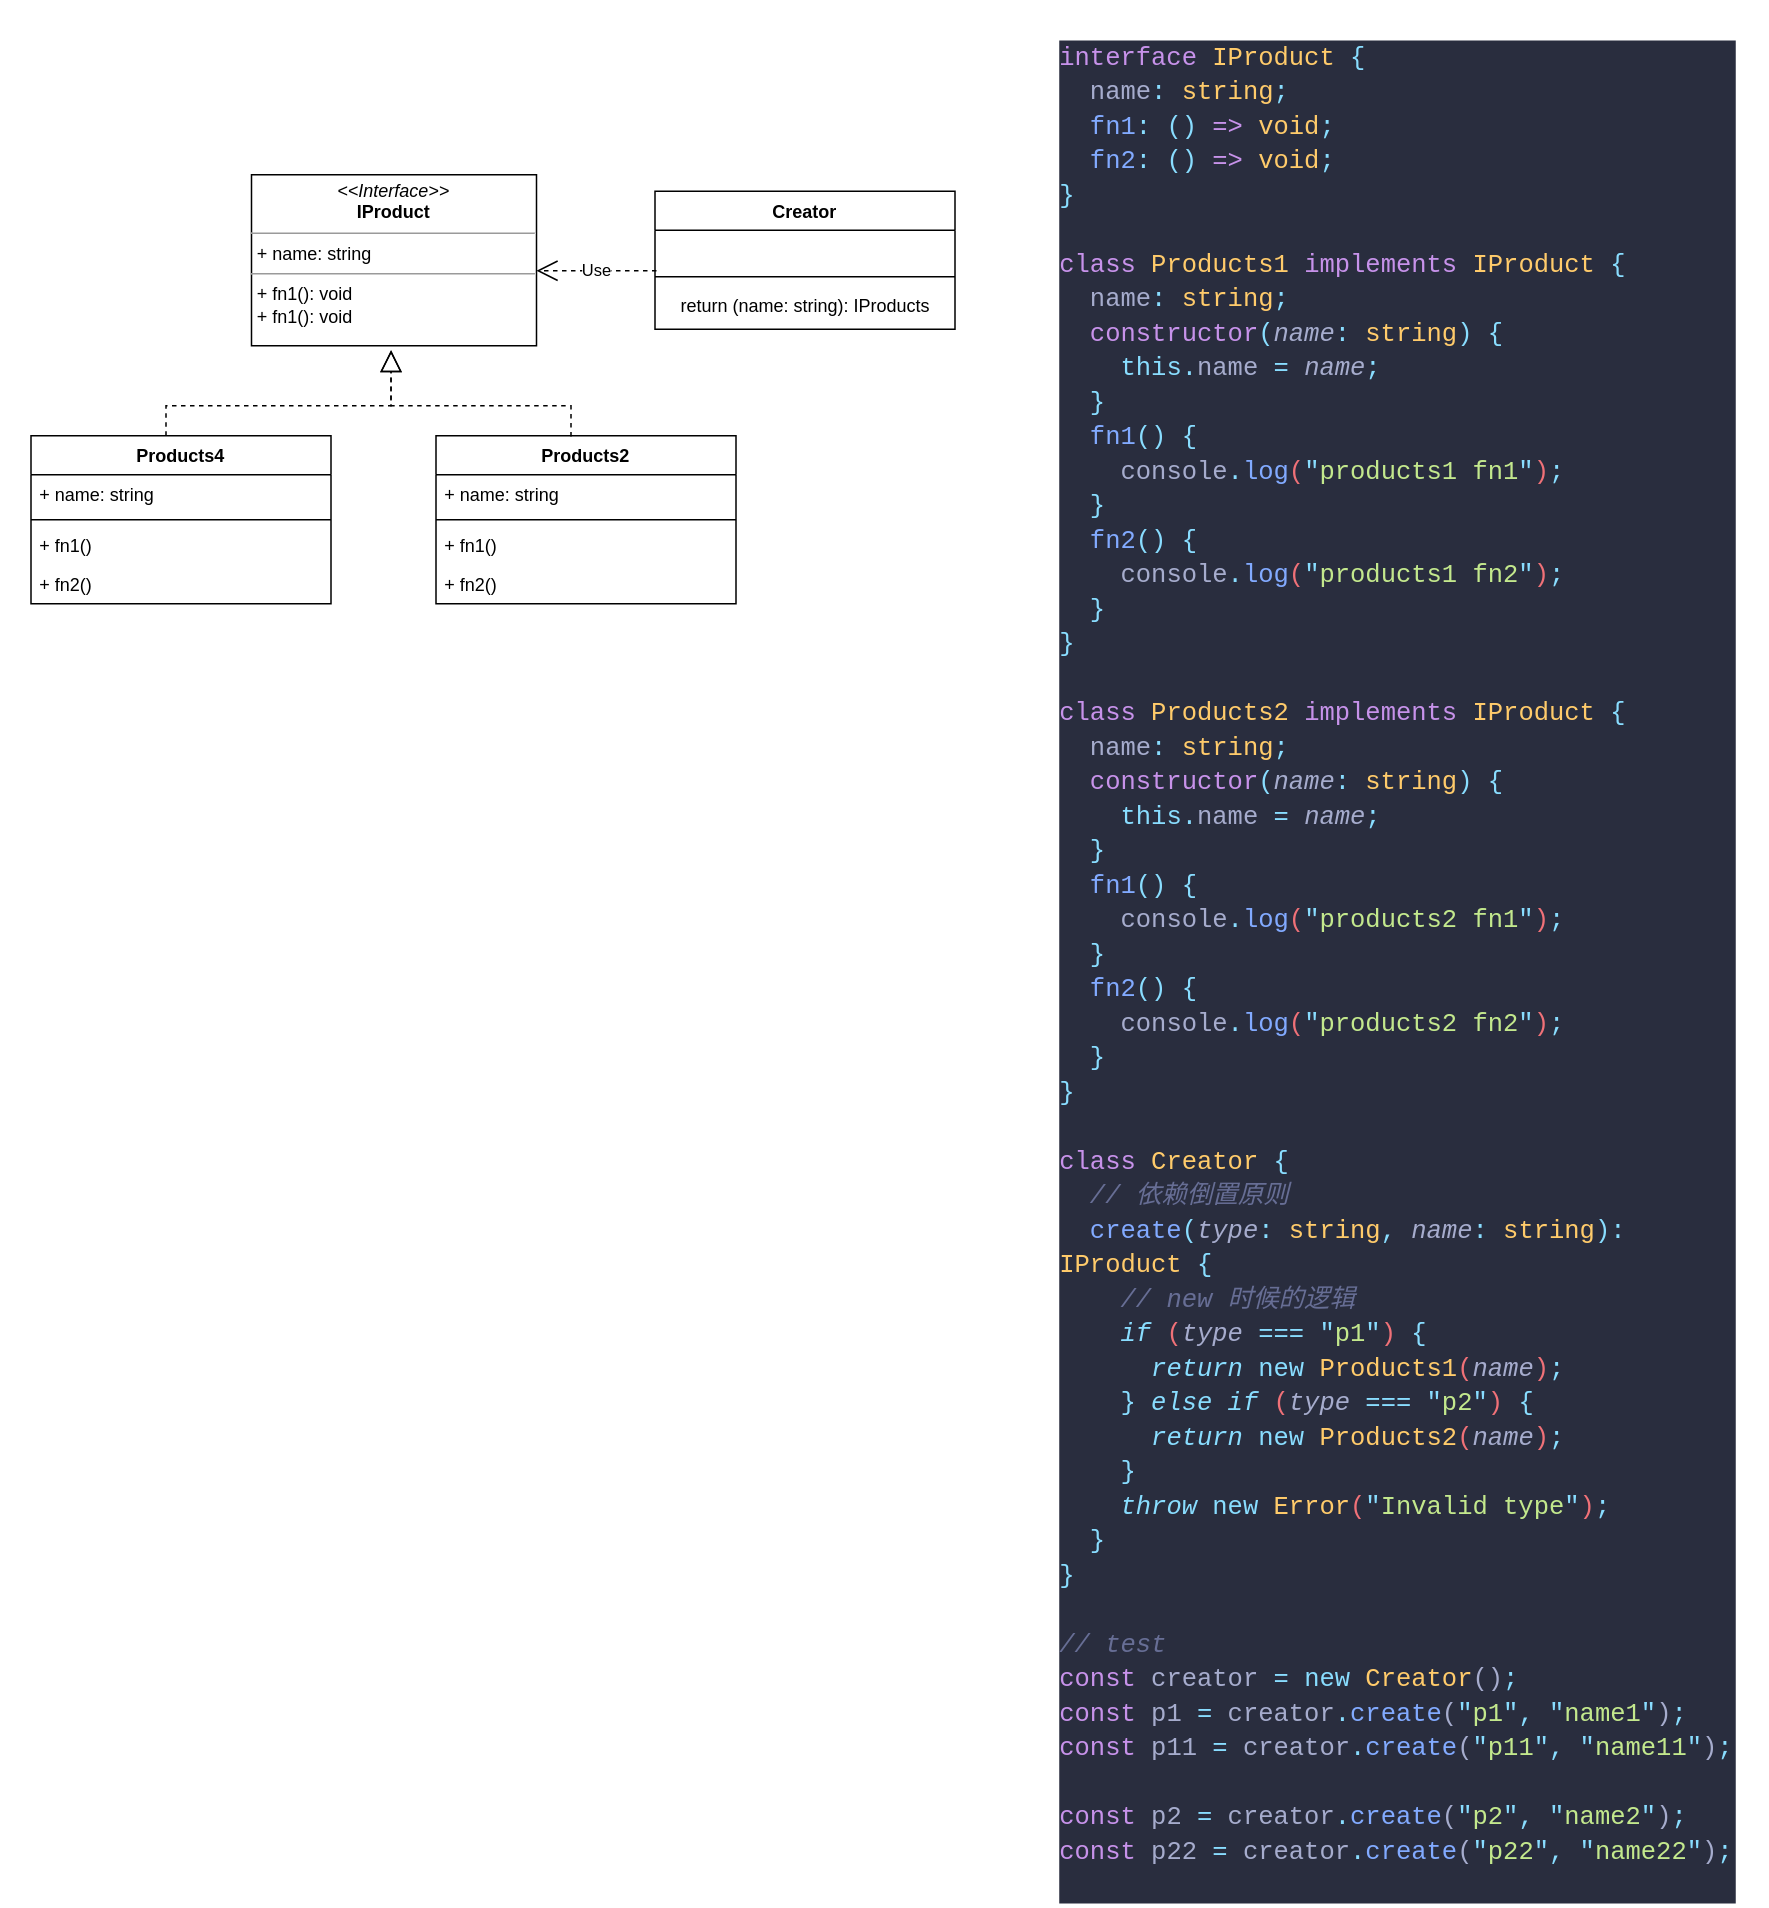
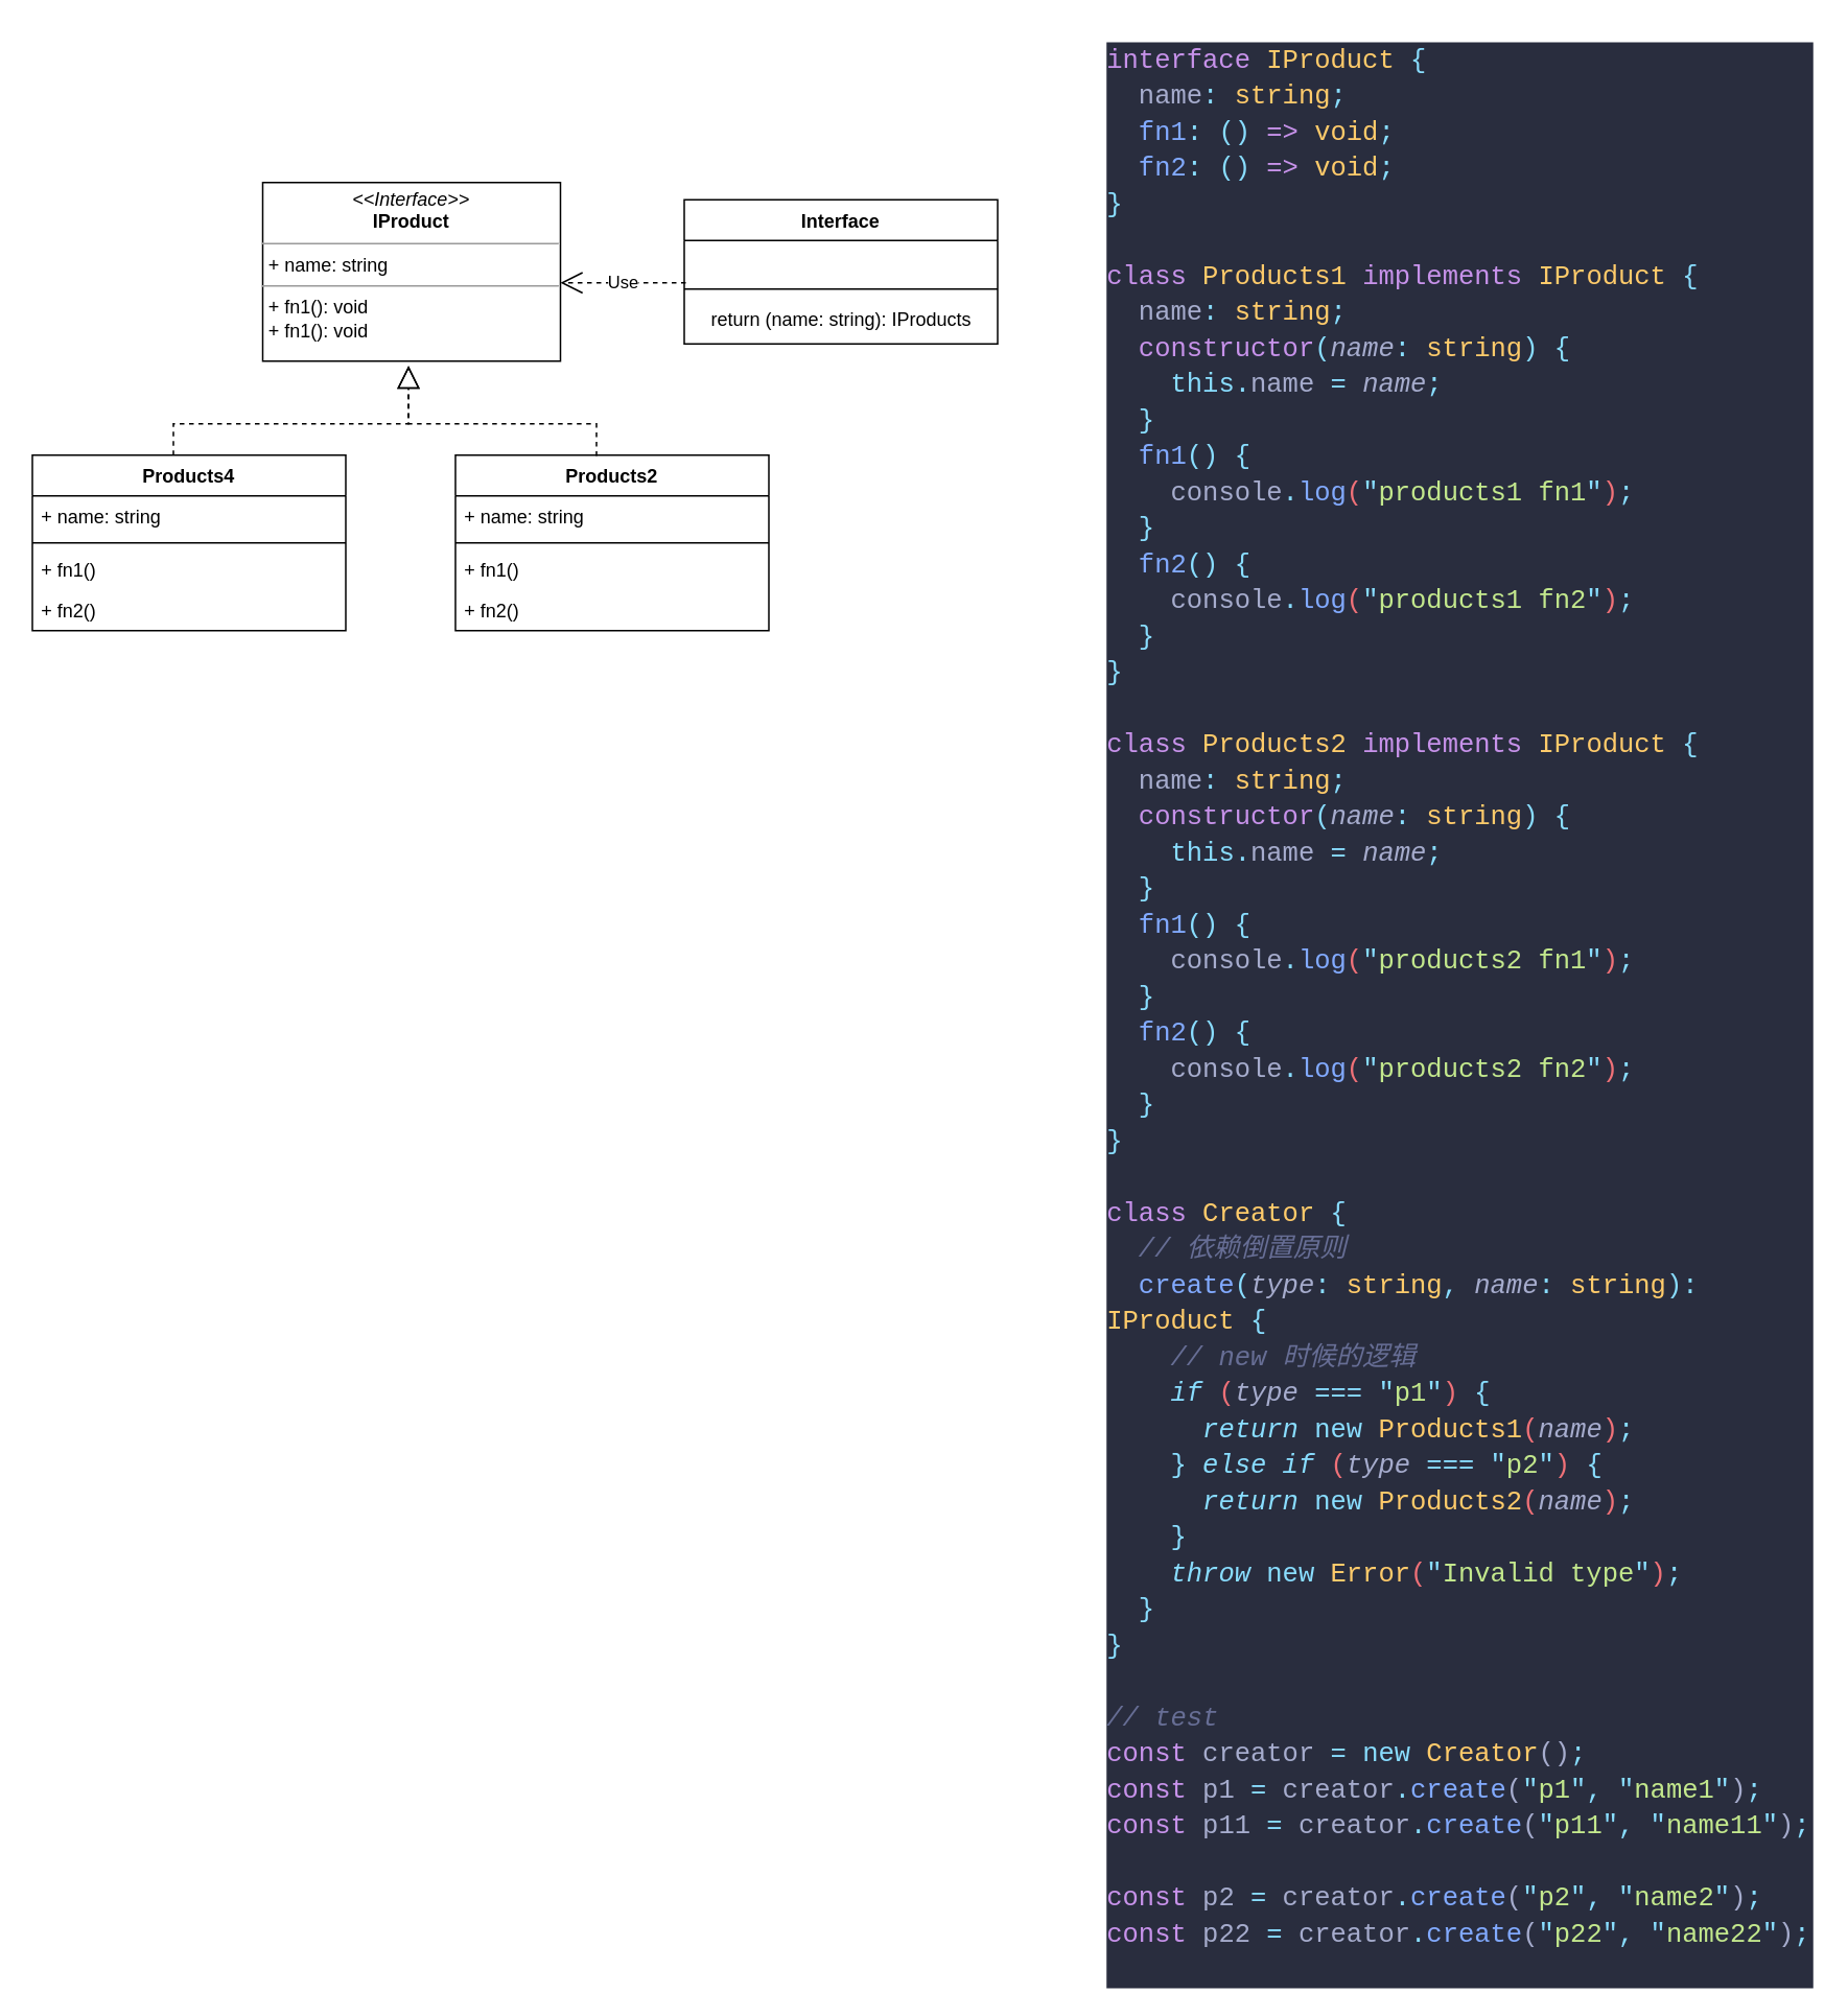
- <mxCell id="8" value="Creator" style="swimlane;fontStyle=1;align=center;verticalAlign=top;childLayout=stackLayout;horizontal=1;startSize=26;horizontalStack=0;resizeParent=1;resizeLast=0;collapsible=1;marginBottom=0;rounded=0;shadow=0;strokeWidth=1;" parent="1" vertex="1"><mxGeometry x="436" y="127" width="200" height="92" as="geometry"><mxRectangle x="130" y="380" width="160" height="26" as="alternateBounds" /></mxGeometry></mxCell>
+ <mxCell id="8" value="Interface" style="swimlane;fontStyle=1;align=center;verticalAlign=top;childLayout=stackLayout;horizontal=1;startSize=26;horizontalStack=0;resizeParent=1;resizeLast=0;collapsible=1;marginBottom=0;rounded=0;shadow=0;strokeWidth=1;" parent="1" vertex="1"><mxGeometry x="436" y="127" width="200" height="92" as="geometry"><mxRectangle x="130" y="380" width="160" height="26" as="alternateBounds" /></mxGeometry></mxCell>
